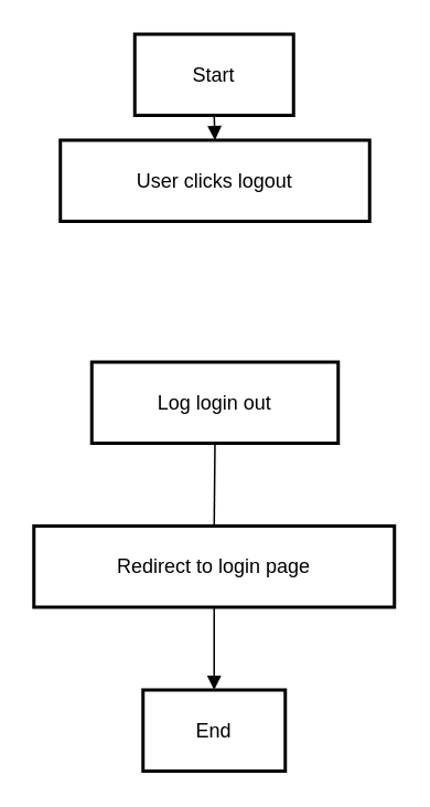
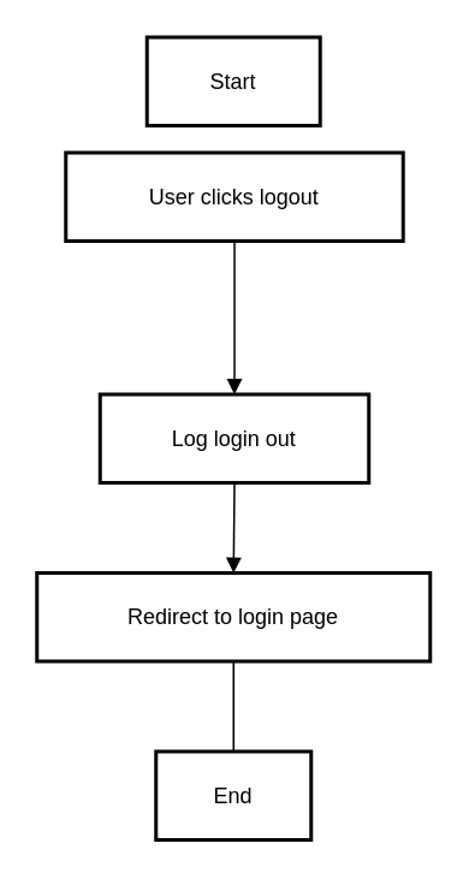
- <mxCell id="7" value="" style="curved=1;startArrow=none;endArrow=block;exitX=0.5;exitY=1;entryX=0.5;entryY=0;rounded=0;" edge="1" parent="1" source="2" target="3"><mxGeometry relative="1" as="geometry"><Array as="points" /></mxGeometry></mxCell>
+ <mxCell id="8" value="" style="curved=1;startArrow=none;endArrow=block;exitX=0.5;exitY=1;entryX=0.5;entryY=0;rounded=0;" edge="1" parent="1" source="3" target="4"><mxGeometry relative="1" as="geometry"><Array as="points" /></mxGeometry></mxCell>
- <mxCell id="9" value="" style="curved=1;startArrow=none;endArrow=none;exitX=0.5;exitY=1;entryX=0.5;entryY=0;rounded=0;" edge="1" parent="1" source="4" target="5"><mxGeometry relative="1" as="geometry"><Array as="points" /></mxGeometry></mxCell>
+ <mxCell id="9" value="" style="curved=1;startArrow=none;endArrow=block;exitX=0.5;exitY=1;entryX=0.5;entryY=0;rounded=0;" edge="1" parent="1" source="4" target="5"><mxGeometry relative="1" as="geometry"><Array as="points" /></mxGeometry></mxCell>
- <mxCell id="10" value="" style="curved=1;startArrow=none;endArrow=block;exitX=0.5;exitY=1;entryX=0.5;entryY=0;rounded=0;" edge="1" parent="1" source="5" target="6"><mxGeometry relative="1" as="geometry"><Array as="points" /></mxGeometry></mxCell>
+ <mxCell id="10" value="" style="curved=1;startArrow=none;endArrow=none;exitX=0.5;exitY=1;entryX=0.5;entryY=0;rounded=0;" edge="1" parent="1" source="5" target="6"><mxGeometry relative="1" as="geometry"><Array as="points" /></mxGeometry></mxCell>
